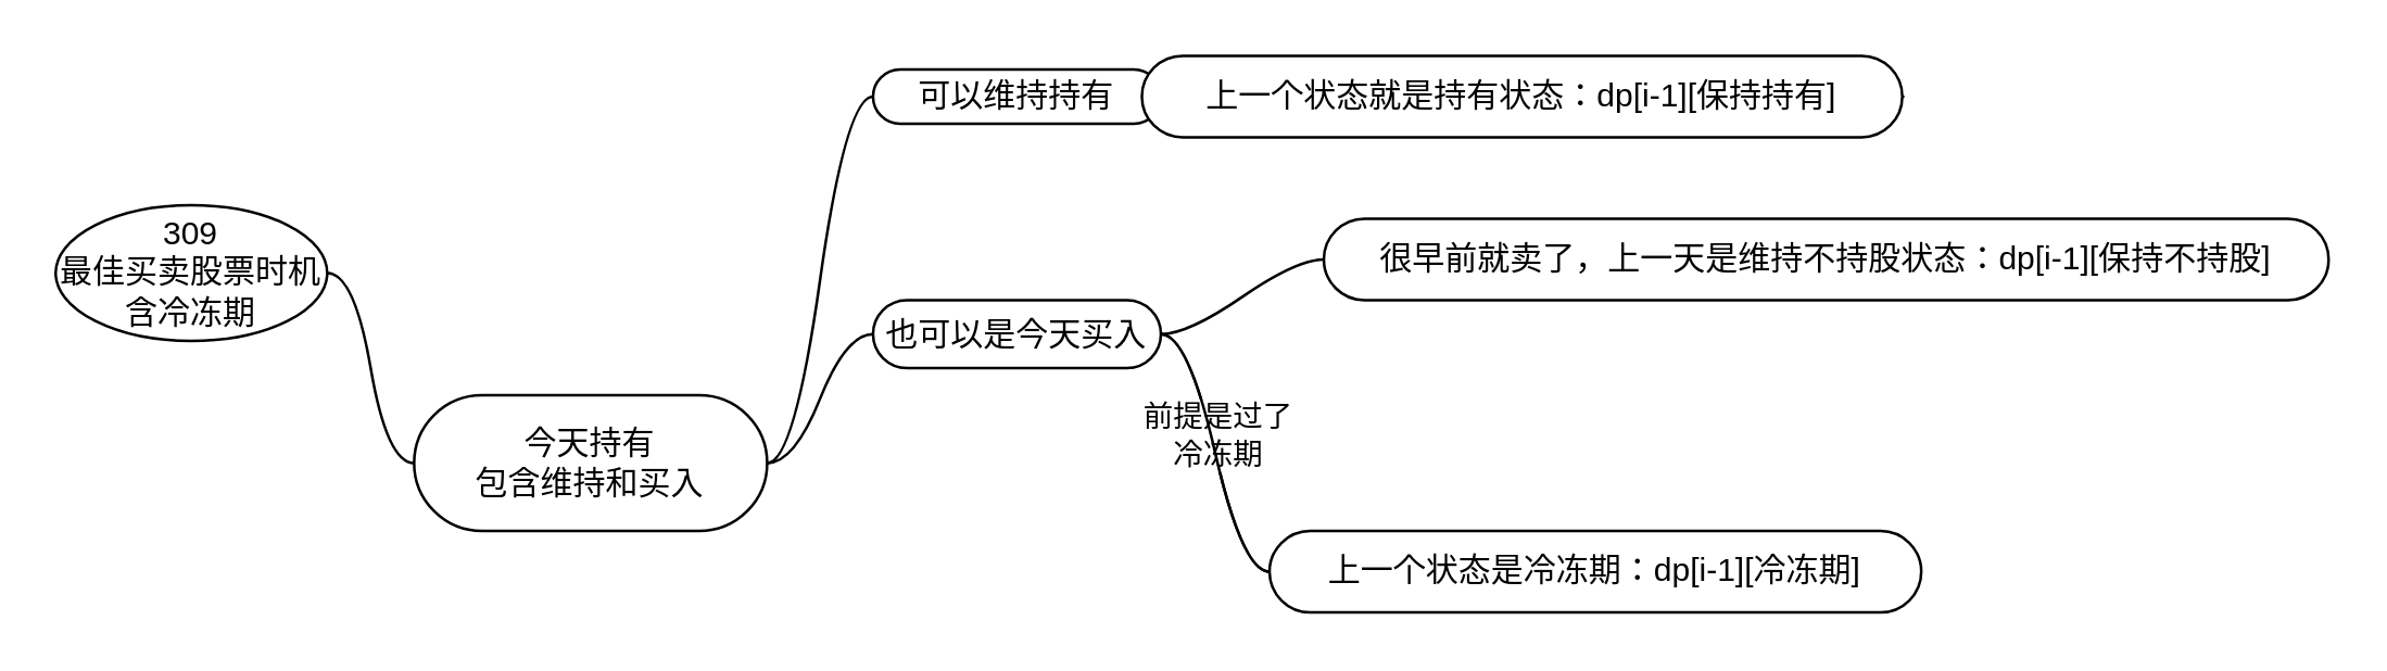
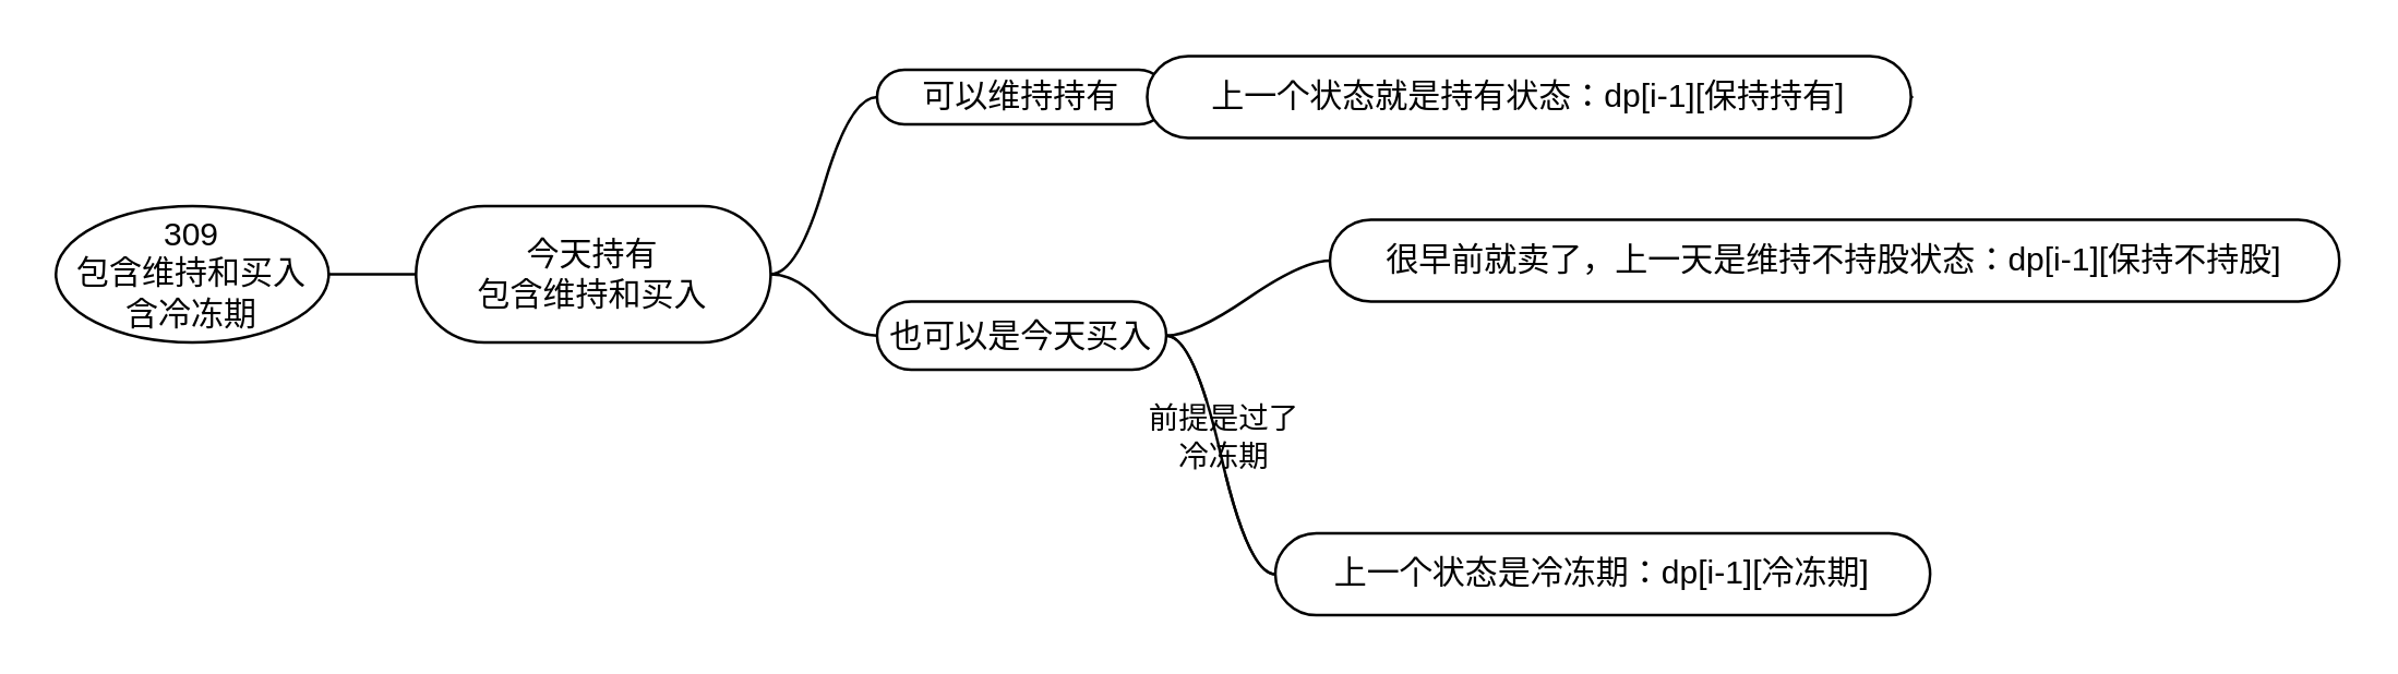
- <mxCell id="6" value="309&lt;br&gt;最佳买卖股票时机&lt;br&gt;含冷冻期" style="ellipse;whiteSpace=wrap;html=1;align=center;newEdgeStyle={&quot;edgeStyle&quot;:&quot;entityRelationEdgeStyle&quot;,&quot;startArrow&quot;:&quot;none&quot;,&quot;endArrow&quot;:&quot;none&quot;,&quot;segment&quot;:10,&quot;curved&quot;:1,&quot;sourcePerimeterSpacing&quot;:0,&quot;targetPerimeterSpacing&quot;:0};treeFolding=1;treeMoving=1;" vertex="1" parent="1"><mxGeometry x="20" y="75" width="100" height="50" as="geometry" /></mxCell>
+ <mxCell id="6" value="309&lt;br&gt;包含维持和买入&lt;br&gt;含冷冻期" style="ellipse;whiteSpace=wrap;html=1;align=center;newEdgeStyle={&quot;edgeStyle&quot;:&quot;entityRelationEdgeStyle&quot;,&quot;startArrow&quot;:&quot;none&quot;,&quot;endArrow&quot;:&quot;none&quot;,&quot;segment&quot;:10,&quot;curved&quot;:1,&quot;sourcePerimeterSpacing&quot;:0,&quot;targetPerimeterSpacing&quot;:0};treeFolding=1;treeMoving=1;" vertex="1" parent="1"><mxGeometry x="20" y="75" width="100" height="50" as="geometry" /></mxCell>
- <mxCell id="4" value="今天持有&lt;br&gt;包含维持和买入" style="whiteSpace=wrap;html=1;rounded=1;arcSize=50;align=center;verticalAlign=middle;strokeWidth=1;autosize=1;spacing=4;treeFolding=1;treeMoving=1;newEdgeStyle={&quot;edgeStyle&quot;:&quot;entityRelationEdgeStyle&quot;,&quot;startArrow&quot;:&quot;none&quot;,&quot;endArrow&quot;:&quot;none&quot;,&quot;segment&quot;:10,&quot;curved&quot;:1,&quot;sourcePerimeterSpacing&quot;:0,&quot;targetPerimeterSpacing&quot;:0};" vertex="1" parent="1"><mxGeometry x="152" y="145" width="130" height="50" as="geometry" /></mxCell>
+ <mxCell id="4" value="今天持有&lt;br&gt;包含维持和买入" style="whiteSpace=wrap;html=1;rounded=1;arcSize=50;align=center;verticalAlign=middle;strokeWidth=1;autosize=1;spacing=4;treeFolding=1;treeMoving=1;newEdgeStyle={&quot;edgeStyle&quot;:&quot;entityRelationEdgeStyle&quot;,&quot;startArrow&quot;:&quot;none&quot;,&quot;endArrow&quot;:&quot;none&quot;,&quot;segment&quot;:10,&quot;curved&quot;:1,&quot;sourcePerimeterSpacing&quot;:0,&quot;targetPerimeterSpacing&quot;:0};" vertex="1" parent="1"><mxGeometry x="152" y="75" width="130" height="50" as="geometry" /></mxCell>
